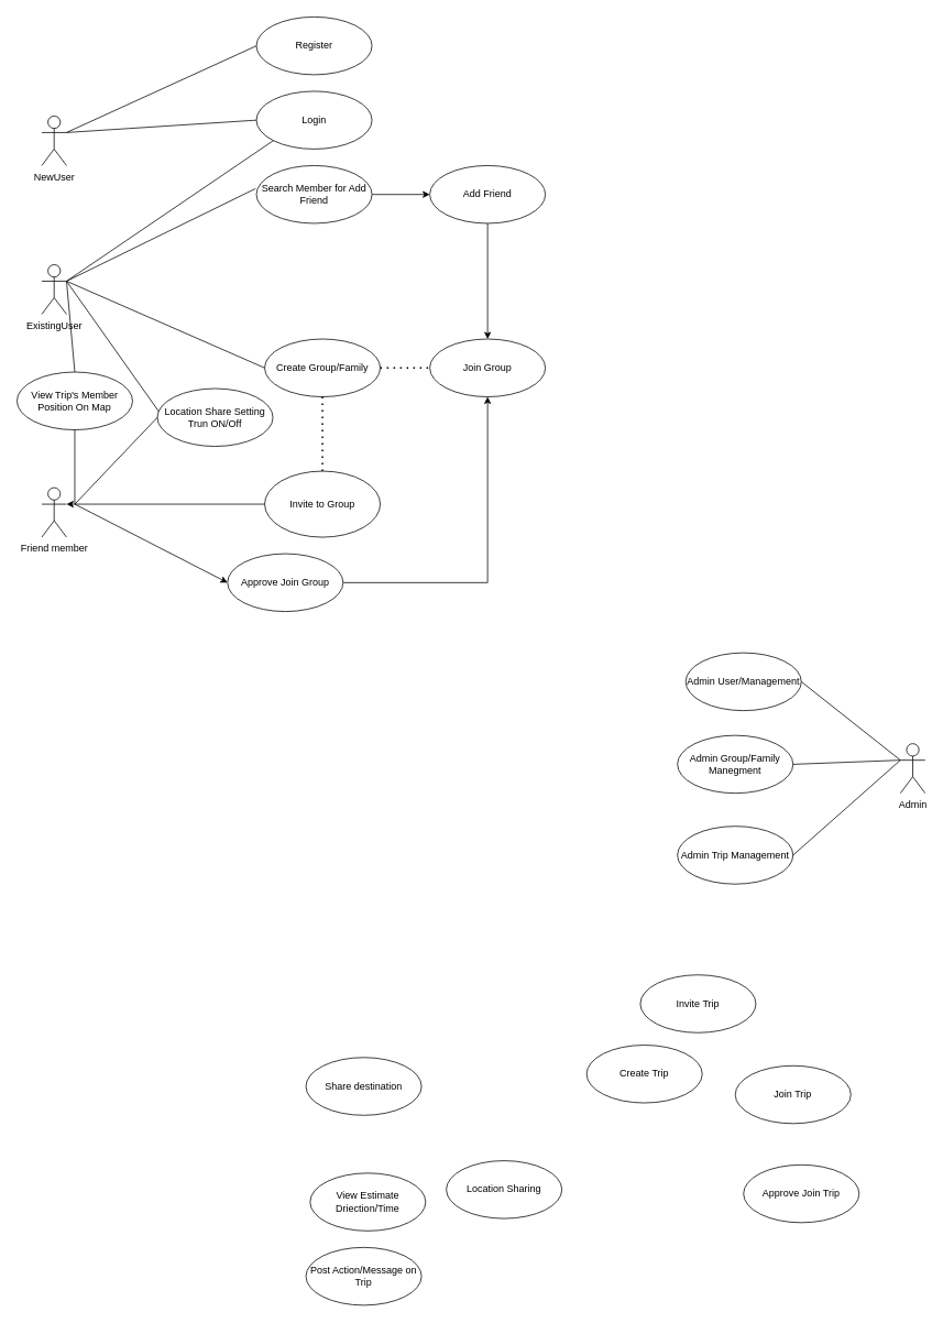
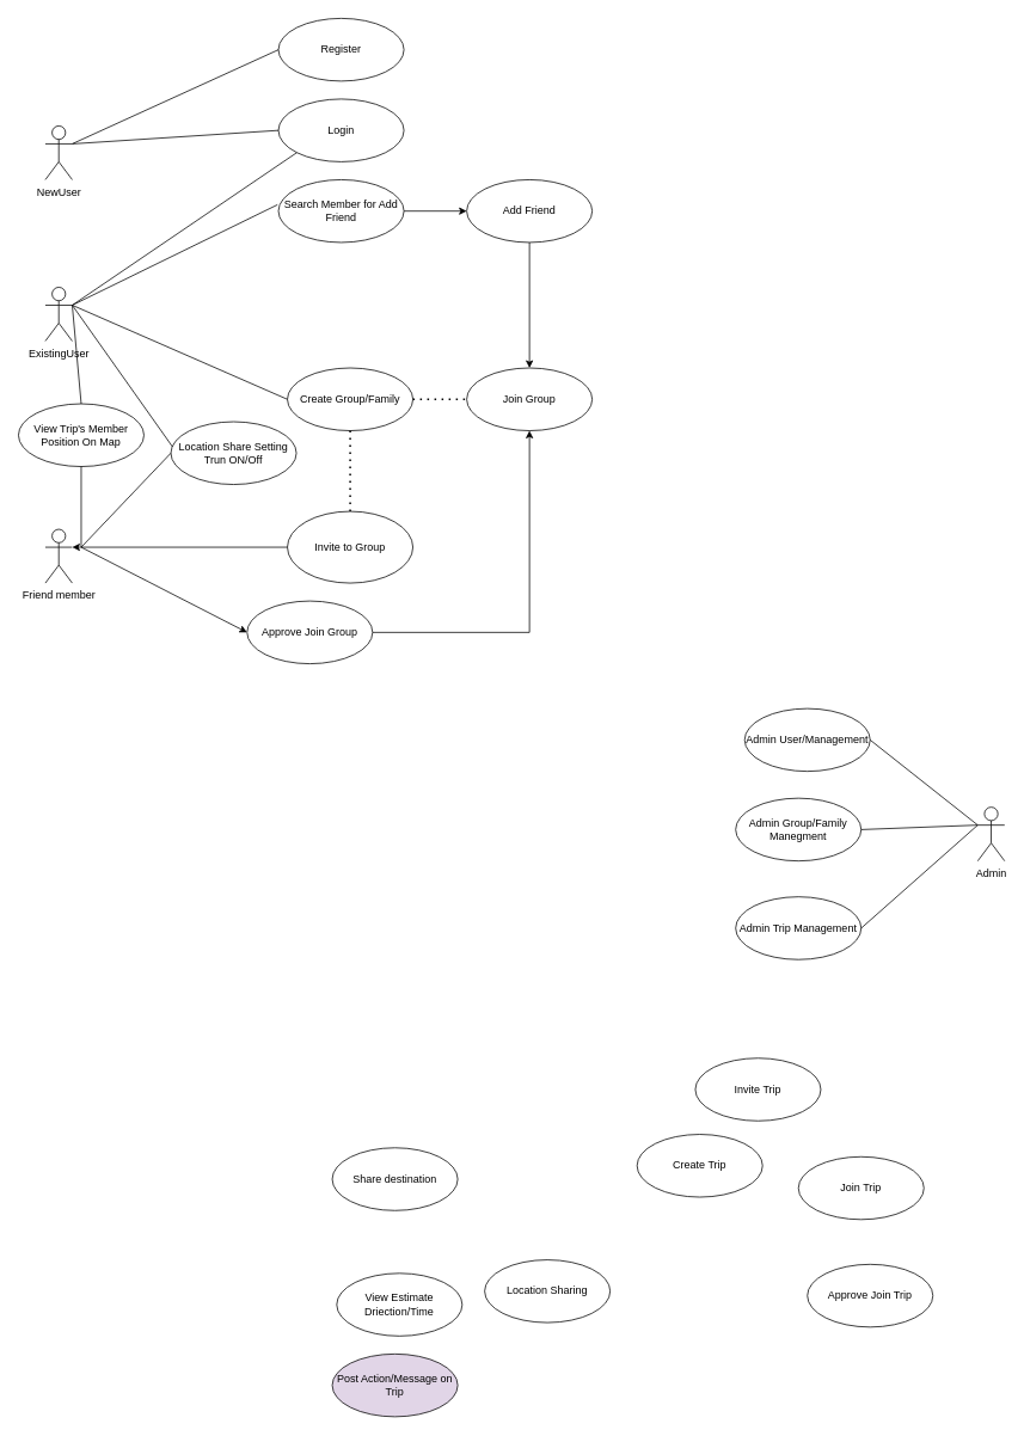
- <mxCell id="24" value="Post Action/Message on Trip" style="ellipse;whiteSpace=wrap;html=1;" parent="1" vertex="1"><mxGeometry x="370" y="1510" width="140" height="70" as="geometry" /></mxCell>
+ <mxCell id="24" value="Post Action/Message on Trip" style="ellipse;whiteSpace=wrap;html=1;fillColor=#e1d5e7;" parent="1" vertex="1"><mxGeometry x="370" y="1510" width="140" height="70" as="geometry" /></mxCell>
